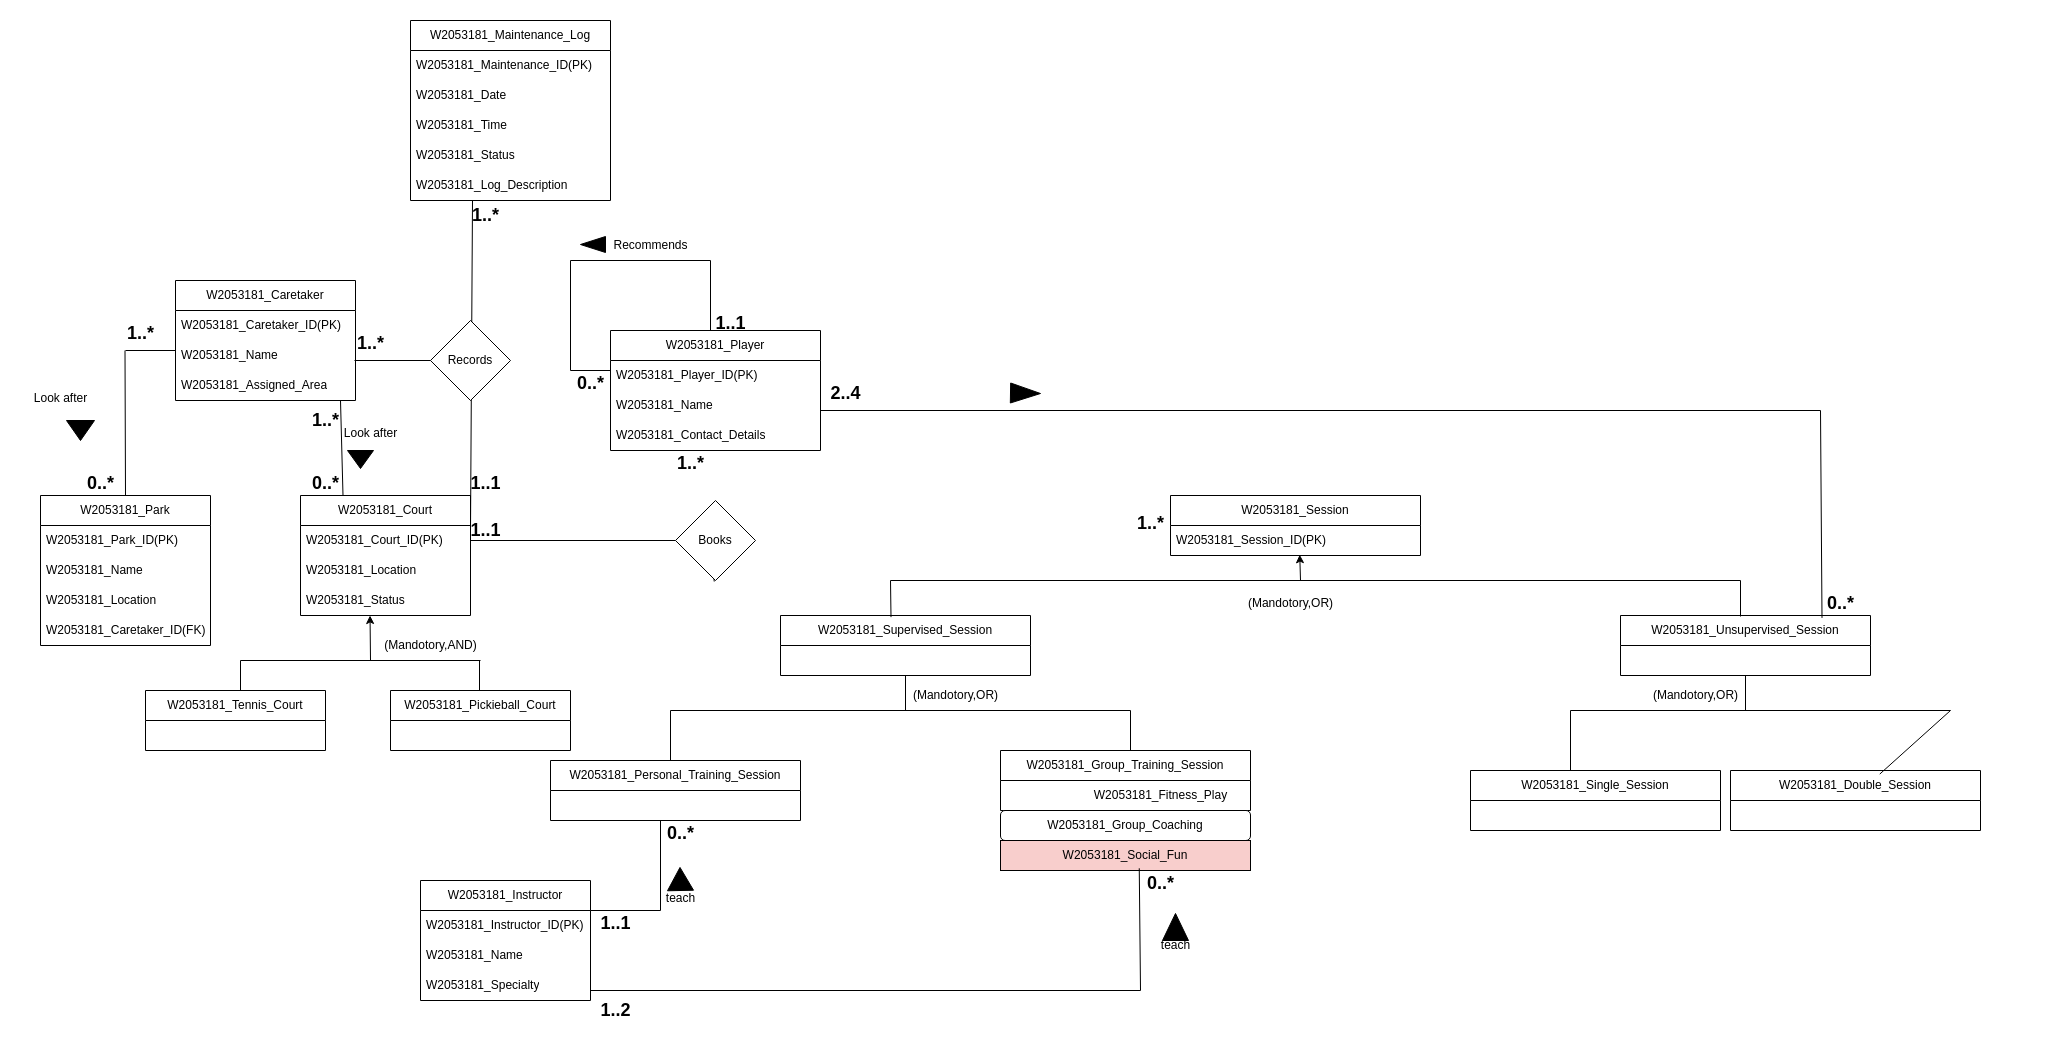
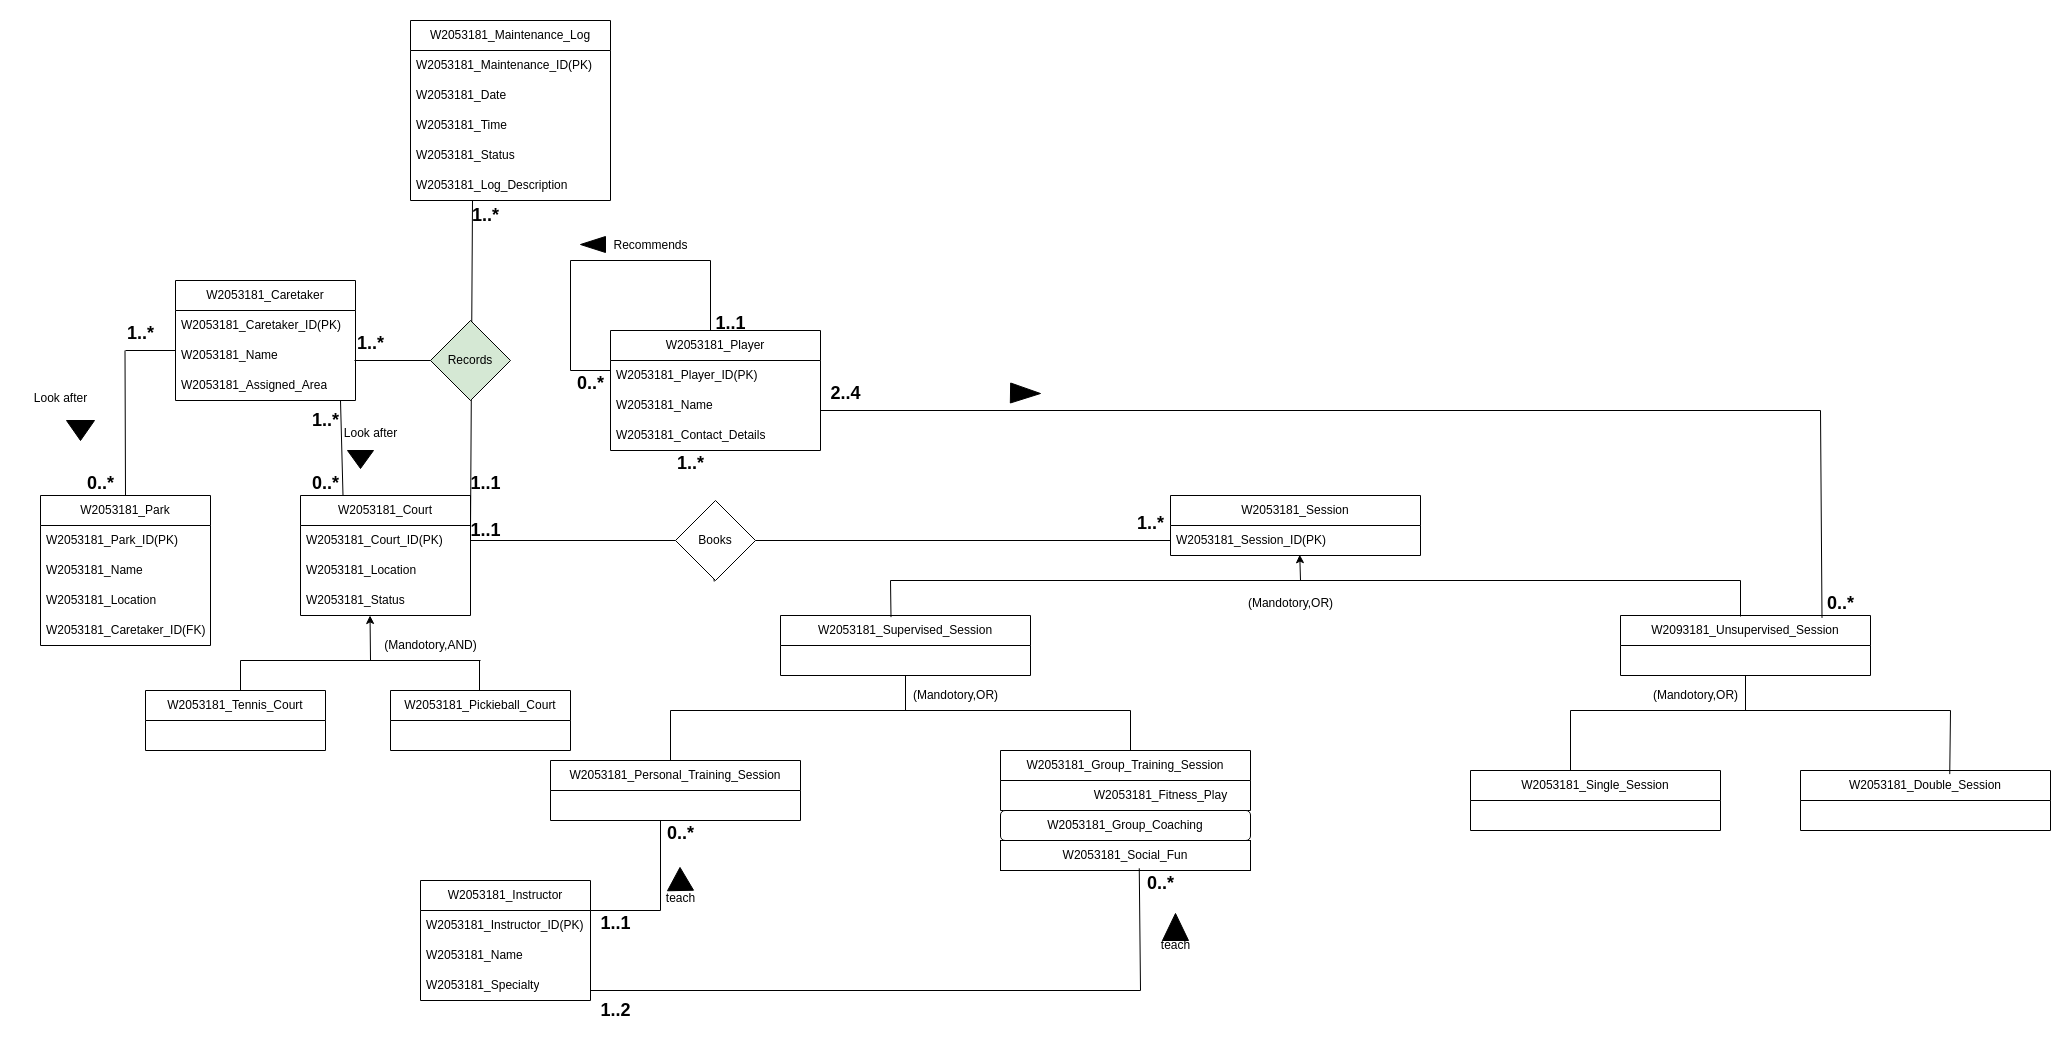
- <mxCell id="60" value="Records" style="rhombus;whiteSpace=wrap;html=1;" parent="1" vertex="1"><mxGeometry x="430" y="320" width="80" height="80" as="geometry" /></mxCell>
+ <mxCell id="60" value="Records" style="rhombus;whiteSpace=wrap;html=1;fillColor=#d5e8d4;" parent="1" vertex="1"><mxGeometry x="430" y="320" width="80" height="80" as="geometry" /></mxCell>
+ <mxCell id="53" value="" style="endArrow=none;html=1;rounded=0;entryX=0;entryY=0.5;entryDx=0;entryDy=0;" parent="1" source="67" target="4" edge="1"><mxGeometry width="50" height="50" relative="1" as="geometry"><mxPoint x="470" y="540" as="sourcePoint" /><mxPoint x="520" y="490" as="targetPoint" /></mxGeometry></mxCell>
- <mxCell id="6" value="W2053181_Unsupervised_Session" style="swimlane;fontStyle=0;childLayout=stackLayout;horizontal=1;startSize=30;horizontalStack=0;resizeParent=1;resizeParentMax=0;resizeLast=0;collapsible=1;marginBottom=0;whiteSpace=wrap;html=1;" parent="1" vertex="1"><mxGeometry x="1620" y="615" width="250" height="60" as="geometry" /></mxCell>
+ <mxCell id="6" value="W2093181_Unsupervised_Session" style="swimlane;fontStyle=0;childLayout=stackLayout;horizontal=1;startSize=30;horizontalStack=0;resizeParent=1;resizeParentMax=0;resizeLast=0;collapsible=1;marginBottom=0;whiteSpace=wrap;html=1;" parent="1" vertex="1"><mxGeometry x="1620" y="615" width="250" height="60" as="geometry" /></mxCell>
- <mxCell id="12" value="W2053181_Double_Session" style="swimlane;fontStyle=0;childLayout=stackLayout;horizontal=1;startSize=30;horizontalStack=0;resizeParent=1;resizeParentMax=0;resizeLast=0;collapsible=1;marginBottom=0;whiteSpace=wrap;html=1;" parent="1" vertex="1"><mxGeometry x="1730" y="770" width="250" height="60" as="geometry" /></mxCell>
+ <mxCell id="12" value="W2053181_Double_Session" style="swimlane;fontStyle=0;childLayout=stackLayout;horizontal=1;startSize=30;horizontalStack=0;resizeParent=1;resizeParentMax=0;resizeLast=0;collapsible=1;marginBottom=0;whiteSpace=wrap;html=1;" parent="1" vertex="1"><mxGeometry x="1800" y="770" width="250" height="60" as="geometry" /></mxCell>
- <mxCell id="15" value="W2053181_Social_Fun" style="whiteSpace=wrap;html=1;fillColor=#f8cecc;" parent="1" vertex="1"><mxGeometry x="1000" y="840" width="250" height="30" as="geometry" /></mxCell>
+ <mxCell id="15" value="W2053181_Social_Fun" style="whiteSpace=wrap;html=1;" parent="1" vertex="1"><mxGeometry x="1000" y="840" width="250" height="30" as="geometry" /></mxCell>
